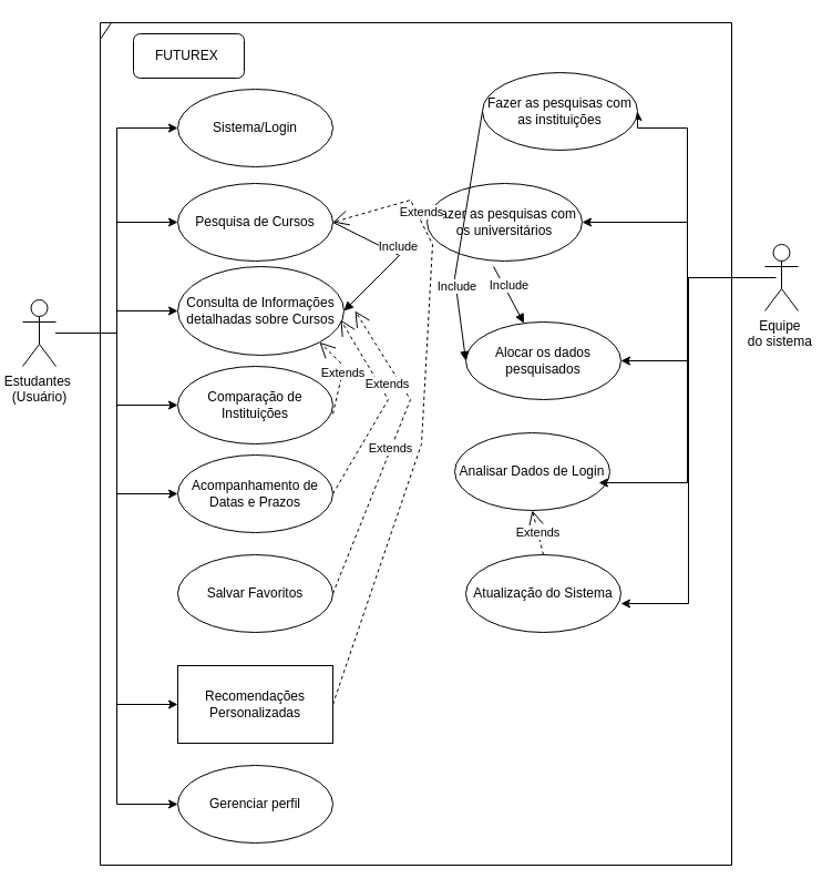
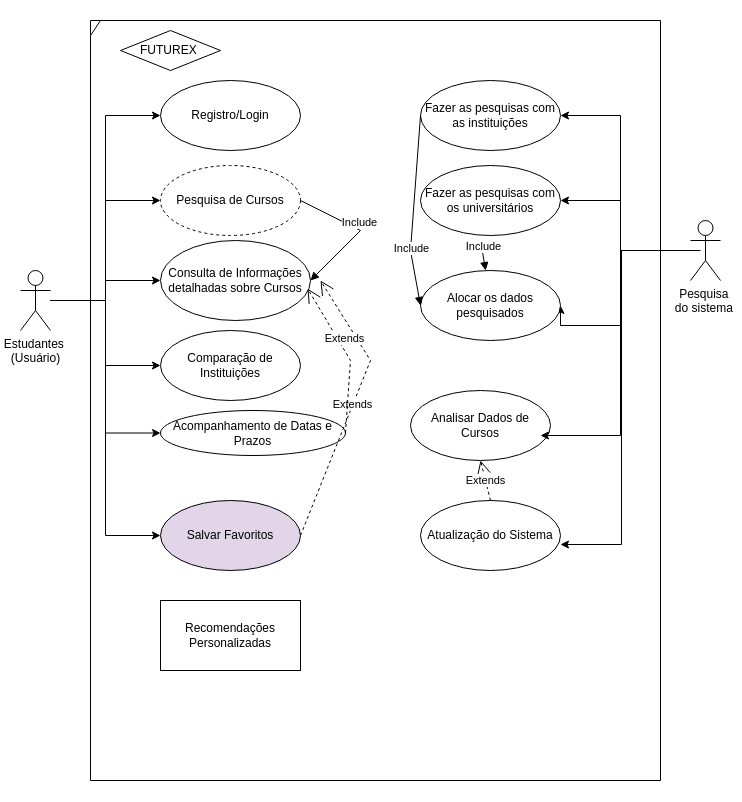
- <mxCell id="33" value="FUTUREX&amp;nbsp;" style="rounded=1;whiteSpace=wrap;html=1;" parent="1" vertex="1"><mxGeometry x="120" y="30" width="100" height="40" as="geometry" /></mxCell>
+ <mxCell id="33" value="FUTUREX&amp;nbsp;" style="rhombus;whiteSpace=wrap;html=1;" parent="1" vertex="1"><mxGeometry x="120" y="30" width="100" height="40" as="geometry" /></mxCell>
- <mxCell id="24" value="Fazer as pesquisas com as instituições" style="ellipse;whiteSpace=wrap;html=1;" parent="1" vertex="1"><mxGeometry x="435" y="65" width="140" height="70" as="geometry" /></mxCell>
+ <mxCell id="24" value="Fazer as pesquisas com as instituições" style="ellipse;whiteSpace=wrap;html=1;" parent="1" vertex="1"><mxGeometry x="420" y="80" width="140" height="70" as="geometry" /></mxCell>
- <mxCell id="16" value="Sistema/Login" style="ellipse;whiteSpace=wrap;html=1;" parent="1" vertex="1"><mxGeometry x="160" y="80" width="140" height="70" as="geometry" /></mxCell>
+ <mxCell id="16" value="Registro/Login" style="ellipse;whiteSpace=wrap;html=1;" parent="1" vertex="1"><mxGeometry x="160" y="80" width="140" height="70" as="geometry" /></mxCell>
- <mxCell id="17" value="Pesquisa de Cursos" style="ellipse;whiteSpace=wrap;html=1;" parent="1" vertex="1"><mxGeometry x="160" y="165" width="140" height="70" as="geometry" /></mxCell>
+ <mxCell id="17" value="Pesquisa de Cursos" style="ellipse;whiteSpace=wrap;html=1;dashed=1;" parent="1" vertex="1"><mxGeometry x="160" y="165" width="140" height="70" as="geometry" /></mxCell>
- <mxCell id="25" value="Fazer as pesquisas com os universitários" style="ellipse;whiteSpace=wrap;html=1;" parent="1" vertex="1"><mxGeometry x="385" y="165" width="140" height="70" as="geometry" /></mxCell>
+ <mxCell id="25" value="Fazer as pesquisas com os universitários" style="ellipse;whiteSpace=wrap;html=1;" parent="1" vertex="1"><mxGeometry x="420" y="165" width="140" height="70" as="geometry" /></mxCell>
- <mxCell id="14" value="Equipe&amp;nbsp;&lt;div&gt;do sistema&amp;nbsp;&lt;/div&gt;" style="shape=umlActor;verticalLabelPosition=bottom;verticalAlign=top;html=1;" parent="1" vertex="1"><mxGeometry x="690" y="220" width="30" height="60" as="geometry" /></mxCell>
+ <mxCell id="14" value="Pesquisa&amp;nbsp;&lt;div&gt;do sistema&amp;nbsp;&lt;/div&gt;" style="shape=umlActor;verticalLabelPosition=bottom;verticalAlign=top;html=1;" parent="1" vertex="1"><mxGeometry x="690" y="220" width="30" height="60" as="geometry" /></mxCell>
- <mxCell id="26" value="Alocar os dados pesquisados" style="ellipse;whiteSpace=wrap;html=1;" parent="1" vertex="1"><mxGeometry x="420" y="290" width="140" height="70" as="geometry" /></mxCell>
+ <mxCell id="26" value="Alocar os dados pesquisados" style="ellipse;whiteSpace=wrap;html=1;" parent="1" vertex="1"><mxGeometry x="420" y="270" width="140" height="70" as="geometry" /></mxCell>
- <mxCell id="39" value="Extends" style="endArrow=open;endSize=12;dashed=1;html=1;rounded=0;exitX=1;exitY=0.614;exitDx=0;exitDy=0;exitPerimeter=0;entryX=1;entryY=1;entryDx=0;entryDy=0;" parent="1" source="20" target="18" edge="1"><mxGeometry width="160" relative="1" as="geometry"><mxPoint x="310" y="400" as="sourcePoint" /><mxPoint x="470" y="400" as="targetPoint" /><Array as="points"><mxPoint x="310" y="330" /></Array></mxGeometry></mxCell>
- <mxCell id="34" value="Extends" style="endArrow=open;endSize=12;dashed=1;html=1;rounded=0;entryX=1;entryY=0.5;entryDx=0;entryDy=0;exitX=1;exitY=0.5;exitDx=0;exitDy=0;" parent="1" source="35" target="17" edge="1"><mxGeometry x="0.683" y="-4" width="160" relative="1" as="geometry"><mxPoint x="330" y="570" as="sourcePoint" /><mxPoint x="470" y="530" as="targetPoint" /><Array as="points"><mxPoint x="380" y="400" /><mxPoint x="390" y="220" /><mxPoint x="370" y="180" /></Array><mxPoint as="offset" /></mxGeometry></mxCell>
- <mxCell id="22" value="Analisar Dados de Login" style="ellipse;whiteSpace=wrap;html=1;" parent="1" vertex="1"><mxGeometry x="410" y="390" width="140" height="70" as="geometry" /></mxCell>
+ <mxCell id="22" value="Analisar Dados de Cursos" style="ellipse;whiteSpace=wrap;html=1;" parent="1" vertex="1"><mxGeometry x="410" y="390" width="140" height="70" as="geometry" /></mxCell>
- <mxCell id="21" value="Acompanhamento de Datas e Prazos" style="ellipse;whiteSpace=wrap;html=1;" parent="1" vertex="1"><mxGeometry x="160" y="410" width="140" height="70" as="geometry" /></mxCell>
+ <mxCell id="21" value="Acompanhamento de Datas e Prazos" style="ellipse;whiteSpace=wrap;html=1;" parent="1" vertex="1"><mxGeometry x="160" y="410" width="185" height="45" as="geometry" /></mxCell>
+ <mxCell id="7" style="edgeStyle=orthogonalEdgeStyle;rounded=0;orthogonalLoop=1;jettySize=auto;html=1;entryX=0;entryY=0.5;entryDx=0;entryDy=0;" parent="1" source="10" target="19" edge="1"><mxGeometry relative="1" as="geometry" /></mxCell>
- <mxCell id="19" value="Salvar Favoritos" style="ellipse;whiteSpace=wrap;html=1;" parent="1" vertex="1"><mxGeometry x="160" y="500" width="140" height="70" as="geometry" /></mxCell>
+ <mxCell id="19" value="Salvar Favoritos" style="ellipse;whiteSpace=wrap;html=1;fillColor=#e1d5e7;" parent="1" vertex="1"><mxGeometry x="160" y="500" width="140" height="70" as="geometry" /></mxCell>
- <mxCell id="8" style="edgeStyle=orthogonalEdgeStyle;rounded=0;orthogonalLoop=1;jettySize=auto;html=1;entryX=0;entryY=0.5;entryDx=0;entryDy=0;" parent="1" source="10" target="35" edge="1"><mxGeometry relative="1" as="geometry" /></mxCell>
- <mxCell id="9" style="edgeStyle=orthogonalEdgeStyle;rounded=0;orthogonalLoop=1;jettySize=auto;html=1;entryX=0;entryY=0.5;entryDx=0;entryDy=0;" parent="1" source="10" target="36" edge="1"><mxGeometry relative="1" as="geometry" /></mxCell>
- <mxCell id="36" value="&lt;div&gt;Gerenciar perfil&lt;br&gt;&lt;/div&gt;" style="ellipse;whiteSpace=wrap;html=1;" parent="1" vertex="1"><mxGeometry x="160" y="690" width="140" height="70" as="geometry" /></mxCell>
